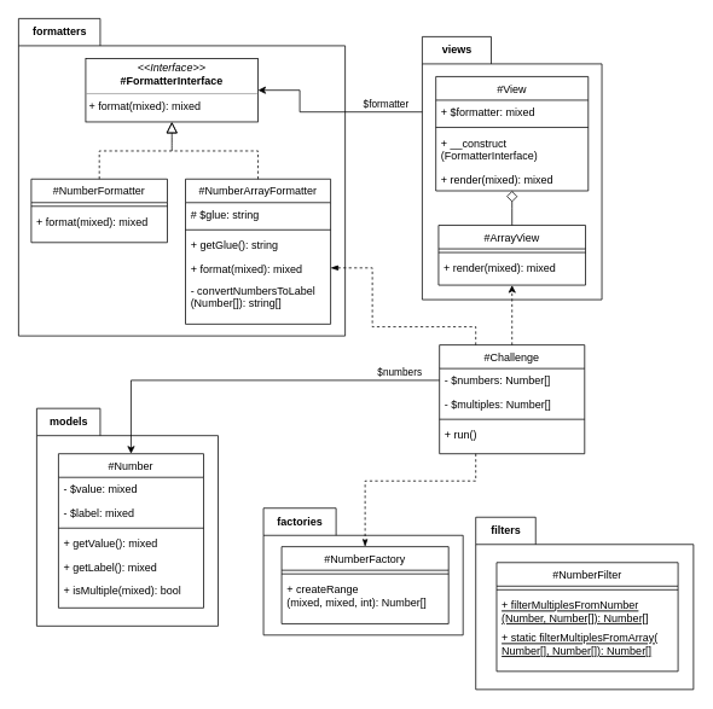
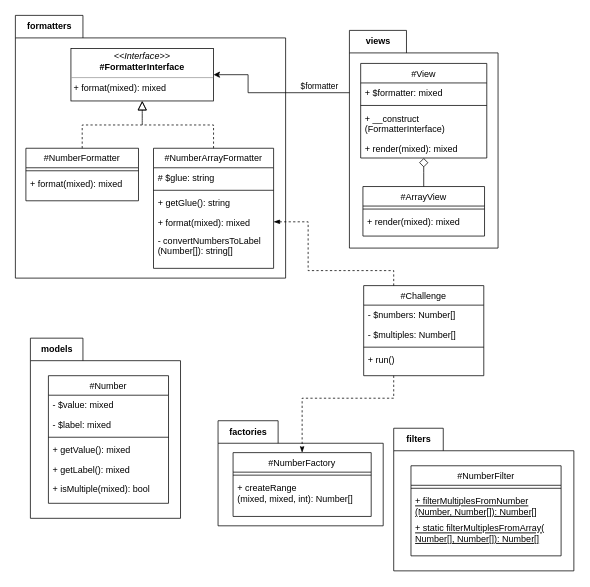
- <mxCell id="56" style="edgeStyle=orthogonalEdgeStyle;rounded=0;orthogonalLoop=1;jettySize=auto;html=1;exitX=0.5;exitY=0;exitDx=0;exitDy=0;entryX=0.5;entryY=1;entryDx=0;entryDy=0;dashed=1;" edge="1" parent="1" source="2" target="52"><mxGeometry relative="1" as="geometry" /></mxCell>
- <mxCell id="44" value="$numbers" style="edgeStyle=orthogonalEdgeStyle;rounded=0;orthogonalLoop=1;jettySize=auto;html=1;exitX=0;exitY=0.5;exitDx=0;exitDy=0;entryX=0.5;entryY=0;entryDx=0;entryDy=0;" parent="1" source="3" target="37" edge="1"><mxGeometry x="-0.791" y="-9" relative="1" as="geometry"><mxPoint x="414" y="440" as="sourcePoint" /><mxPoint x="234" y="470" as="targetPoint" /><Array as="points"><mxPoint x="144" y="419" /></Array><mxPoint as="offset" /></mxGeometry></mxCell>
